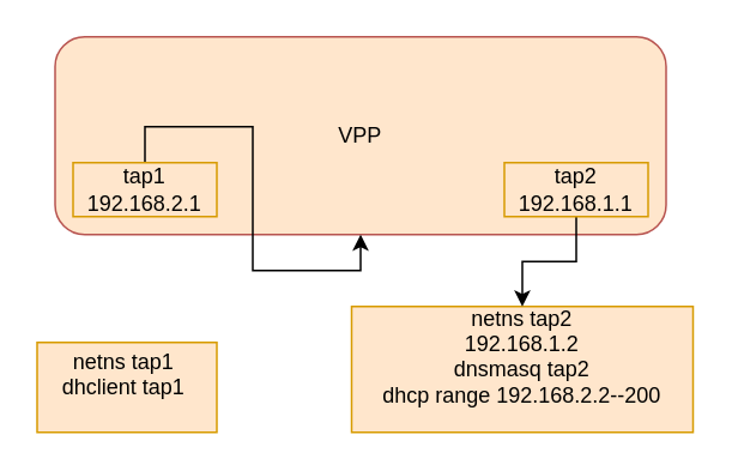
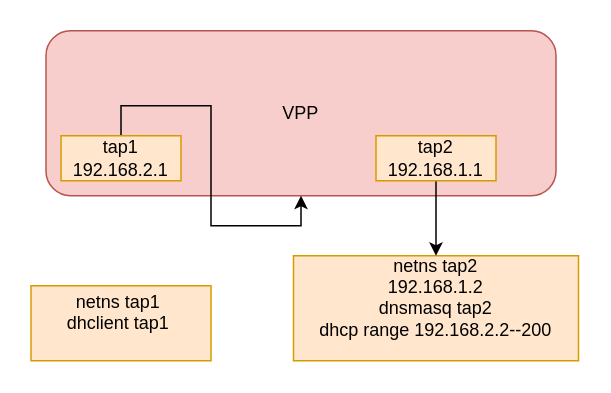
- <mxCell id="2" value="VPP" style="rounded=1;whiteSpace=wrap;html=1;fillColor=#ffe6cc;strokeColor=#b85450;" vertex="1" parent="1"><mxGeometry x="30" y="20" width="340" height="110" as="geometry" /></mxCell>
+ <mxCell id="2" value="VPP" style="rounded=1;whiteSpace=wrap;html=1;fillColor=#f8cecc;strokeColor=#b85450;" vertex="1" parent="1"><mxGeometry x="30" y="20" width="340" height="110" as="geometry" /></mxCell>
- <mxCell id="8" value="tap2&lt;div&gt;192.168.1.1&lt;/div&gt;" style="text;html=1;align=center;verticalAlign=middle;whiteSpace=wrap;rounded=0;strokeColor=#d79b00;fillColor=#ffe6cc;" vertex="1" parent="1"><mxGeometry x="280" y="90" width="80" height="30" as="geometry" /></mxCell>
+ <mxCell id="8" value="tap2&lt;div&gt;192.168.1.1&lt;/div&gt;" style="text;html=1;align=center;verticalAlign=middle;whiteSpace=wrap;rounded=0;strokeColor=#d79b00;fillColor=#ffe6cc;" vertex="1" parent="1"><mxGeometry x="250" y="90" width="80" height="30" as="geometry" /></mxCell>
- <mxCell id="3" value="netns tap1&amp;nbsp;&lt;div&gt;dhclient tap1&amp;nbsp;&lt;/div&gt;&lt;div&gt;&lt;br&gt;&lt;/div&gt;" style="text;html=1;align=center;verticalAlign=middle;whiteSpace=wrap;rounded=0;fillColor=#ffe6cc;strokeColor=#d79b00;" vertex="1" parent="1"><mxGeometry x="20" y="190" width="100" height="50" as="geometry" /></mxCell>
+ <mxCell id="3" value="netns tap1&amp;nbsp;&lt;div&gt;dhclient tap1&amp;nbsp;&lt;/div&gt;&lt;div&gt;&lt;br&gt;&lt;/div&gt;" style="text;html=1;align=center;verticalAlign=middle;whiteSpace=wrap;rounded=0;fillColor=#ffe6cc;strokeColor=#d79b00;" vertex="1" parent="1"><mxGeometry x="20" y="190" width="120" height="50" as="geometry" /></mxCell>
